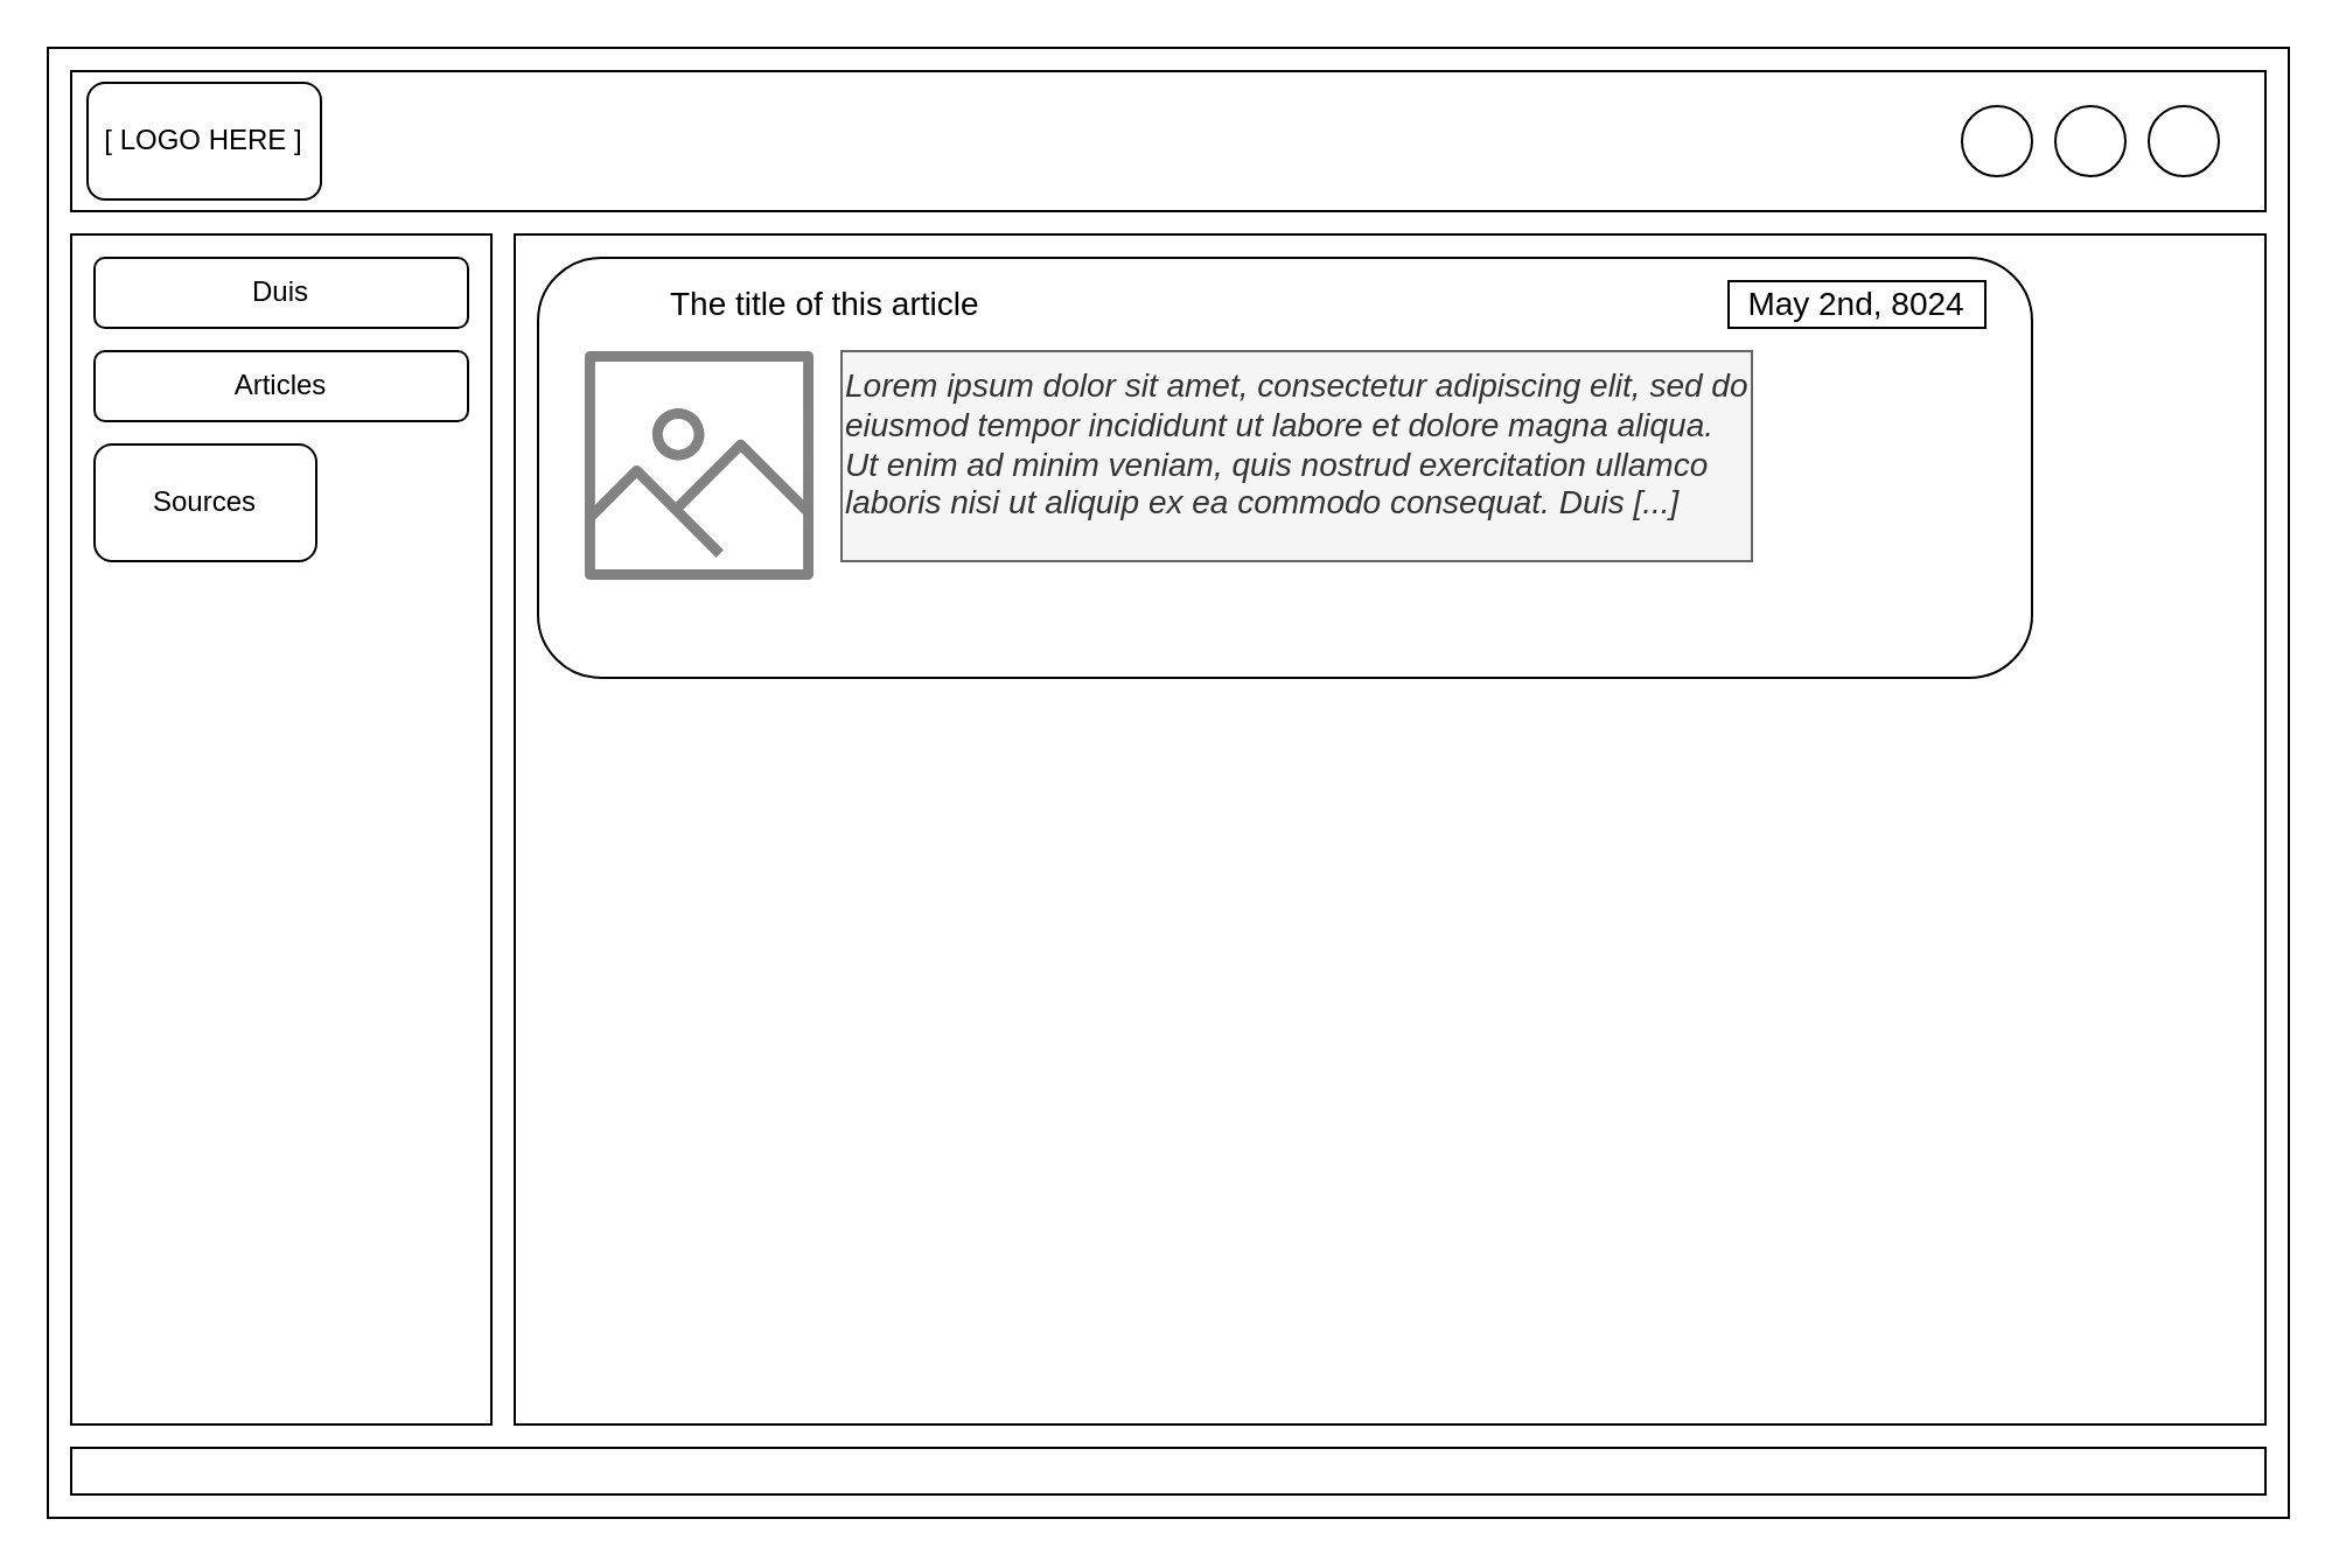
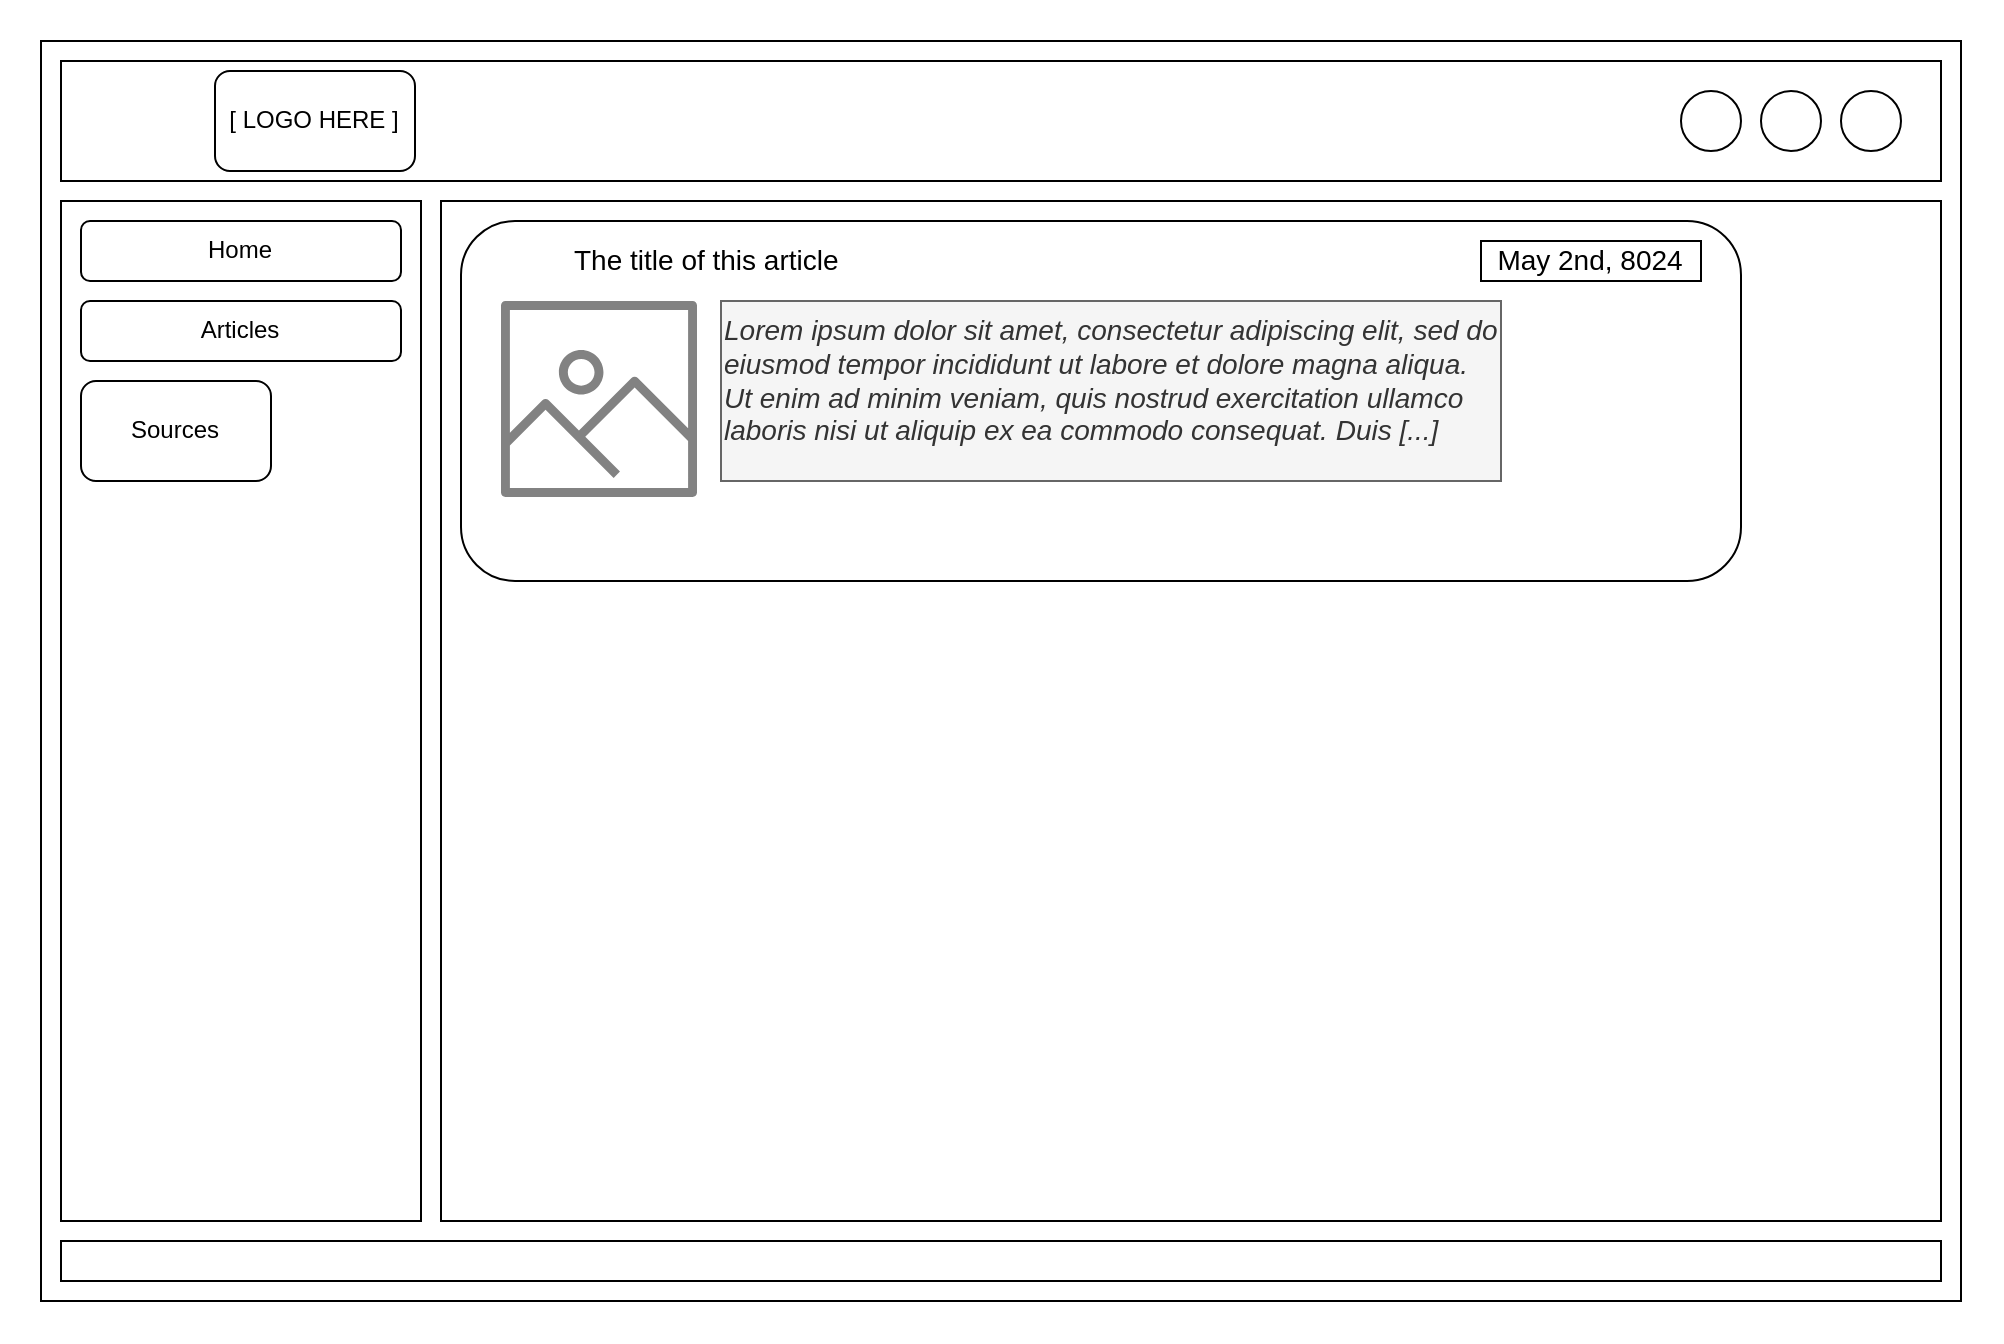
- <mxCell id="4" value="[ LOGO HERE ]" style="rounded=1;whiteSpace=wrap;html=1;" vertex="1" parent="1"><mxGeometry x="37" y="35" width="100" height="50" as="geometry" /></mxCell>
+ <mxCell id="4" value="[ LOGO HERE ]" style="rounded=1;whiteSpace=wrap;html=1;" vertex="1" parent="1"><mxGeometry x="107" y="35" width="100" height="50" as="geometry" /></mxCell>
- <mxCell id="11" value="Duis" style="rounded=1;whiteSpace=wrap;html=1;" vertex="1" parent="1"><mxGeometry x="40" y="110" width="160" height="30" as="geometry" /></mxCell>
+ <mxCell id="11" value="Home" style="rounded=1;whiteSpace=wrap;html=1;" vertex="1" parent="1"><mxGeometry x="40" y="110" width="160" height="30" as="geometry" /></mxCell>
